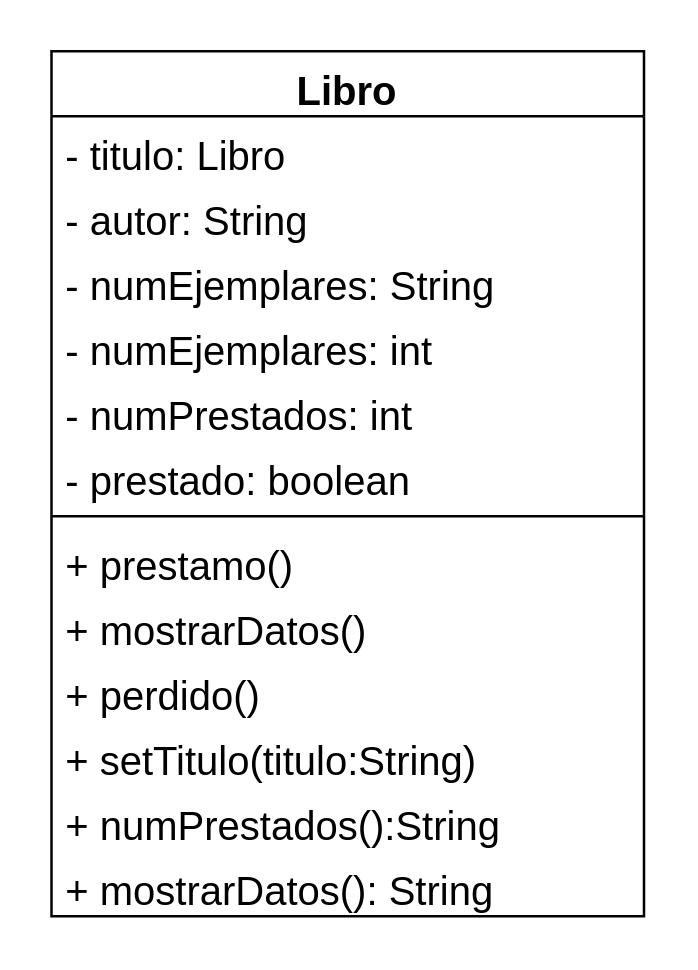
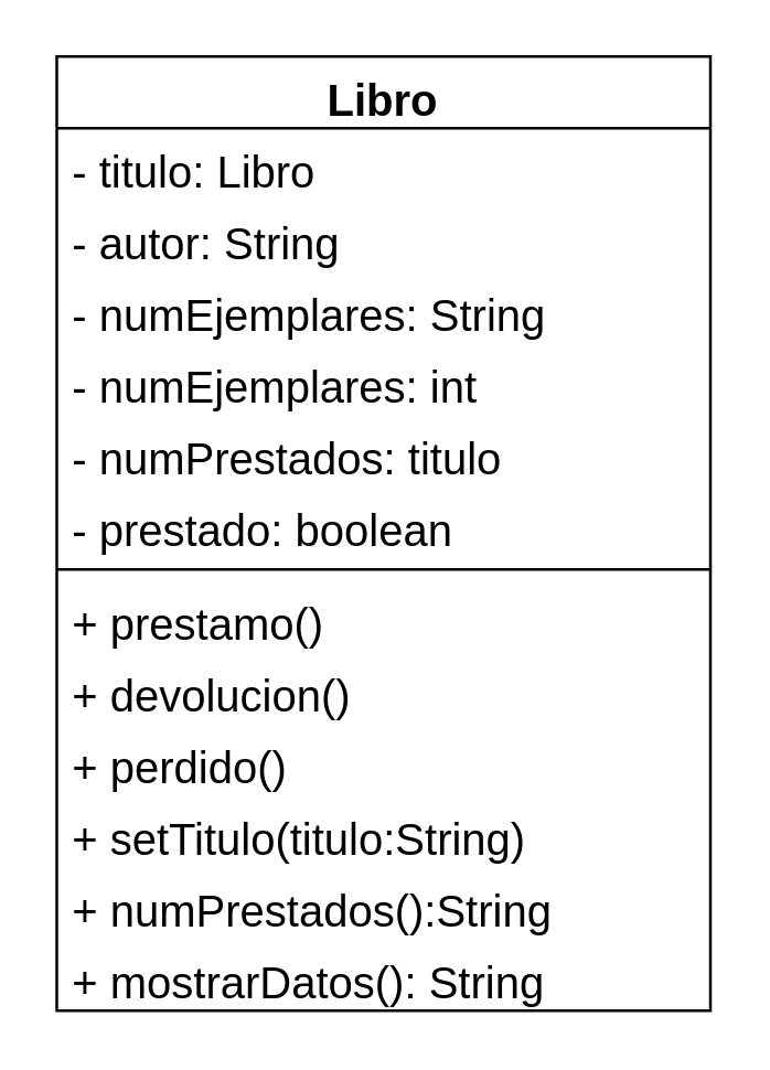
- <mxCell id="7" value="- numPrestados: int" style="text;strokeColor=none;fillColor=none;align=left;verticalAlign=top;spacingLeft=4;spacingRight=4;overflow=hidden;rotatable=0;points=[[0,0.5],[1,0.5]];portConstraint=eastwest;whiteSpace=wrap;html=1;fontSize=16;" vertex="1" parent="2"><mxGeometry y="130" width="237" height="26" as="geometry" /></mxCell>
+ <mxCell id="7" value="- numPrestados: titulo" style="text;strokeColor=none;fillColor=none;align=left;verticalAlign=top;spacingLeft=4;spacingRight=4;overflow=hidden;rotatable=0;points=[[0,0.5],[1,0.5]];portConstraint=eastwest;whiteSpace=wrap;html=1;fontSize=16;" vertex="1" parent="2"><mxGeometry y="130" width="237" height="26" as="geometry" /></mxCell>
- <mxCell id="11" value="+ mostrarDatos()" style="text;strokeColor=none;fillColor=none;align=left;verticalAlign=top;spacingLeft=4;spacingRight=4;overflow=hidden;rotatable=0;points=[[0,0.5],[1,0.5]];portConstraint=eastwest;whiteSpace=wrap;html=1;fontSize=16;" vertex="1" parent="2"><mxGeometry y="216" width="237" height="26" as="geometry" /></mxCell>
+ <mxCell id="11" value="+ devolucion()" style="text;strokeColor=none;fillColor=none;align=left;verticalAlign=top;spacingLeft=4;spacingRight=4;overflow=hidden;rotatable=0;points=[[0,0.5],[1,0.5]];portConstraint=eastwest;whiteSpace=wrap;html=1;fontSize=16;" vertex="1" parent="2"><mxGeometry y="216" width="237" height="26" as="geometry" /></mxCell>
